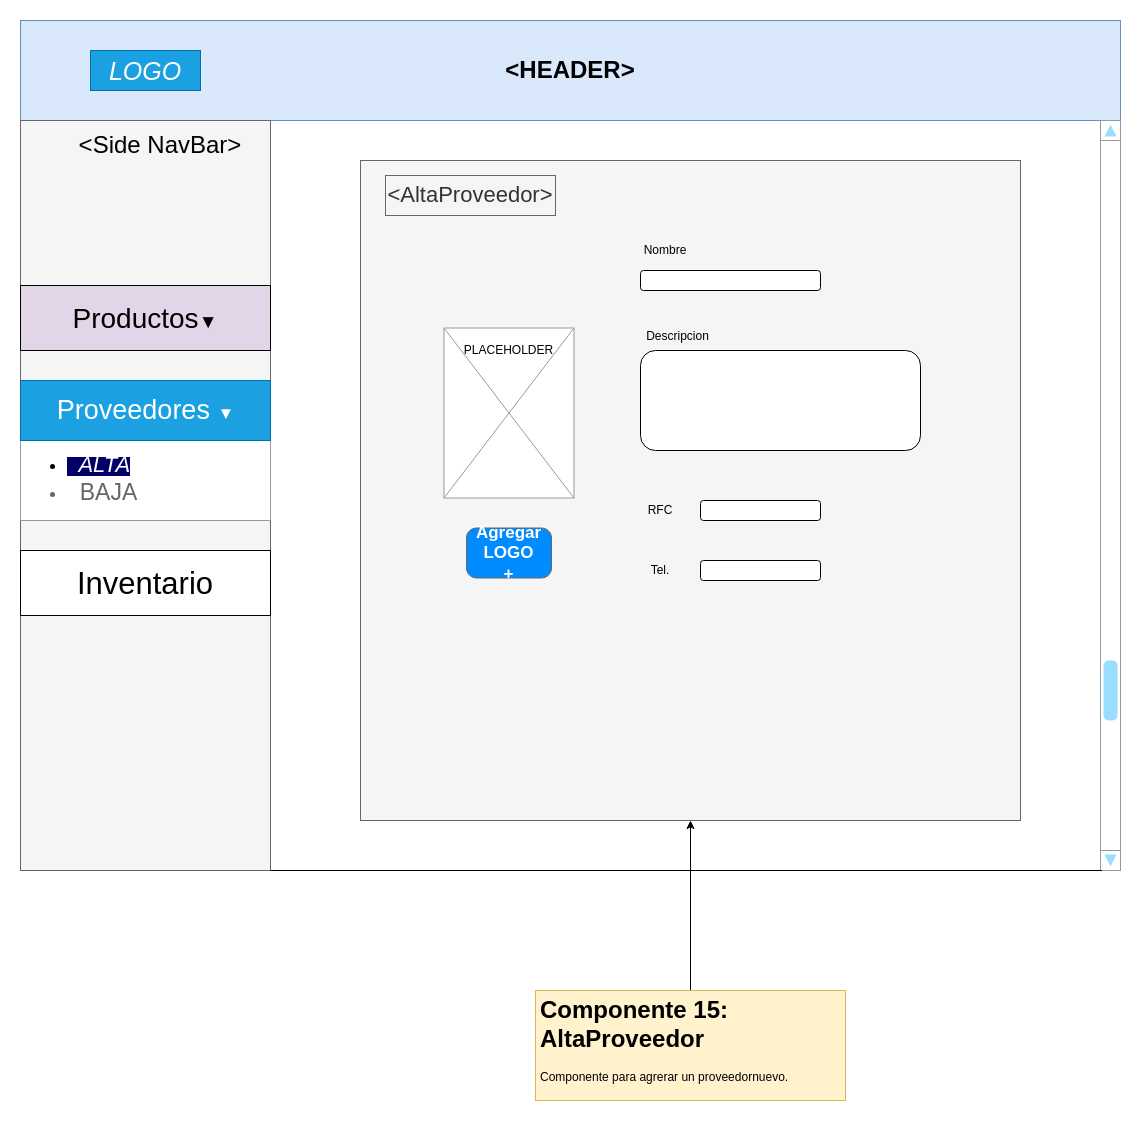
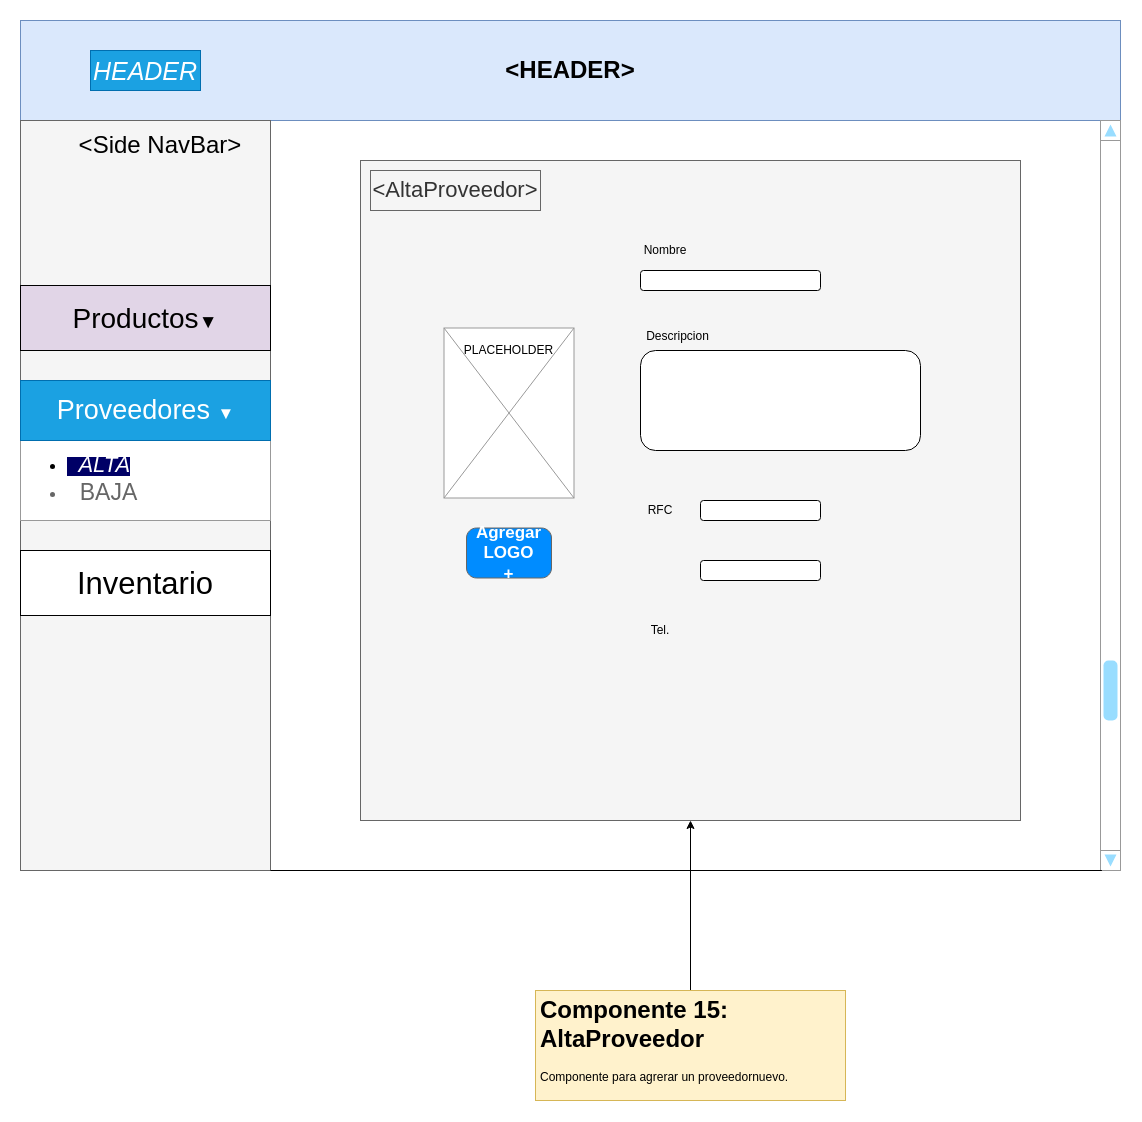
- <mxCell id="5" value="&lt;i&gt;&lt;font style=&quot;font-size: 25px&quot;&gt;LOGO&lt;/font&gt;&lt;/i&gt;" style="text;html=1;strokeColor=#006EAF;fillColor=#1ba1e2;align=center;verticalAlign=middle;whiteSpace=wrap;rounded=0;fontColor=#ffffff;" parent="1" vertex="1"><mxGeometry x="90" y="50" width="110" height="40" as="geometry" /></mxCell>
+ <mxCell id="5" value="&lt;i&gt;&lt;font style=&quot;font-size: 25px&quot;&gt;HEADER&lt;/font&gt;&lt;/i&gt;" style="text;html=1;strokeColor=#006EAF;fillColor=#1ba1e2;align=center;verticalAlign=middle;whiteSpace=wrap;rounded=0;fontColor=#ffffff;" parent="1" vertex="1"><mxGeometry x="90" y="50" width="110" height="40" as="geometry" /></mxCell>
- <mxCell id="12" value="&lt;font style=&quot;font-size: 22px&quot;&gt;&amp;lt;AltaProveedor&amp;gt;&lt;/font&gt;" style="text;html=1;align=center;verticalAlign=middle;whiteSpace=wrap;rounded=0;fillColor=#f5f5f5;strokeColor=#666666;fontColor=#333333;" parent="1" vertex="1"><mxGeometry x="385" y="175" width="170" height="40" as="geometry" /></mxCell>
+ <mxCell id="12" value="&lt;font style=&quot;font-size: 22px&quot;&gt;&amp;lt;AltaProveedor&amp;gt;&lt;/font&gt;" style="text;html=1;align=center;verticalAlign=middle;whiteSpace=wrap;rounded=0;fillColor=#f5f5f5;strokeColor=#666666;fontColor=#333333;" parent="1" vertex="1"><mxGeometry x="370" y="170" width="170" height="40" as="geometry" /></mxCell>
- <mxCell id="23" value="Tel." style="text;html=1;strokeColor=none;fillColor=none;align=center;verticalAlign=middle;whiteSpace=wrap;rounded=0;" parent="1" vertex="1"><mxGeometry x="640" y="560" width="40" height="20" as="geometry" /></mxCell>
+ <mxCell id="23" value="Tel." style="text;html=1;strokeColor=none;fillColor=none;align=center;verticalAlign=middle;whiteSpace=wrap;rounded=0;" parent="1" vertex="1"><mxGeometry x="640" y="620" width="40" height="20" as="geometry" /></mxCell>
